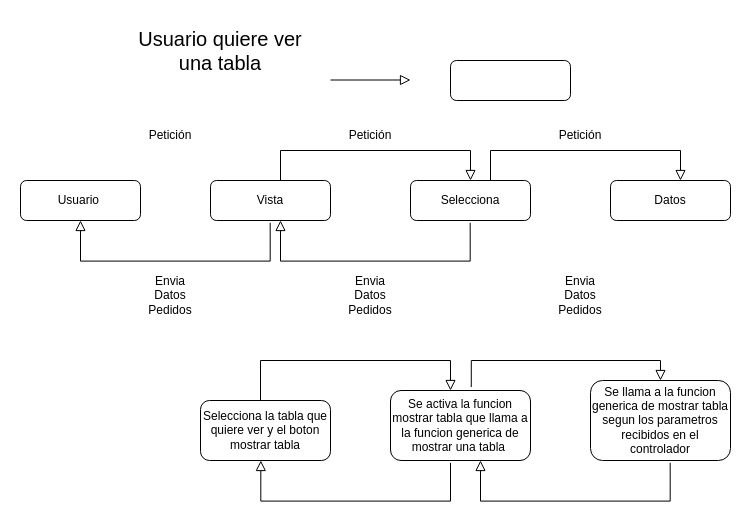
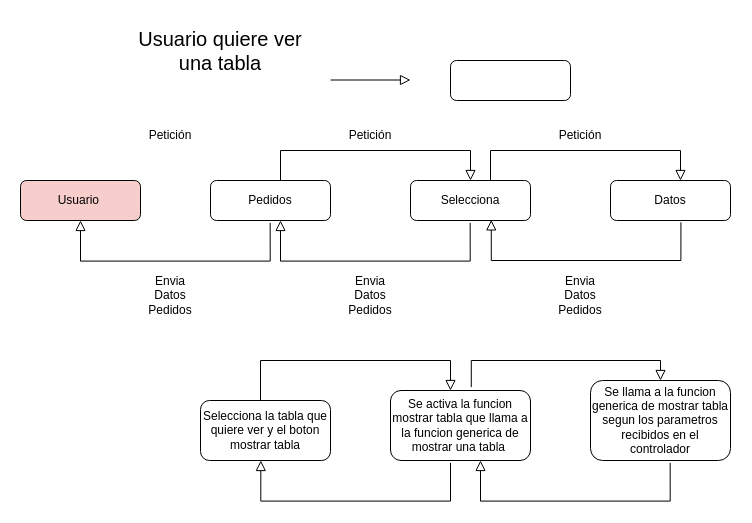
- <mxCell id="3" value="Usuario&amp;nbsp;" style="rounded=1;whiteSpace=wrap;html=1;fontSize=12;glass=0;strokeWidth=1;shadow=0;" parent="1" vertex="1"><mxGeometry x="20" y="180" width="120" height="40" as="geometry" /></mxCell>
+ <mxCell id="3" value="Usuario&amp;nbsp;" style="rounded=1;whiteSpace=wrap;html=1;fontSize=12;glass=0;strokeWidth=1;shadow=0;fillColor=#f8cecc;" parent="1" vertex="1"><mxGeometry x="20" y="180" width="120" height="40" as="geometry" /></mxCell>
- <mxCell id="7" value="Vista" style="rounded=1;whiteSpace=wrap;html=1;fontSize=12;glass=0;strokeWidth=1;shadow=0;" vertex="1" parent="1"><mxGeometry x="210" y="180" width="120" height="40" as="geometry" /></mxCell>
+ <mxCell id="7" value="Pedidos" style="rounded=1;whiteSpace=wrap;html=1;fontSize=12;glass=0;strokeWidth=1;shadow=0;" vertex="1" parent="1"><mxGeometry x="210" y="180" width="120" height="40" as="geometry" /></mxCell>
+ <mxCell id="11" value="" style="rounded=0;html=1;jettySize=auto;orthogonalLoop=1;fontSize=11;endArrow=block;endFill=0;endSize=8;strokeWidth=1;shadow=0;labelBackgroundColor=none;edgeStyle=orthogonalEdgeStyle;exitX=0.587;exitY=1.045;exitDx=0;exitDy=0;exitPerimeter=0;entryX=0.673;entryY=0.985;entryDx=0;entryDy=0;entryPerimeter=0;" edge="1" parent="1" source="8" target="5"><mxGeometry relative="1" as="geometry"><mxPoint x="680" y="260" as="sourcePoint" /><mxPoint x="470" y="260" as="targetPoint" /><Array as="points"><mxPoint x="680" y="260" /><mxPoint x="491" y="260" /></Array></mxGeometry></mxCell>
